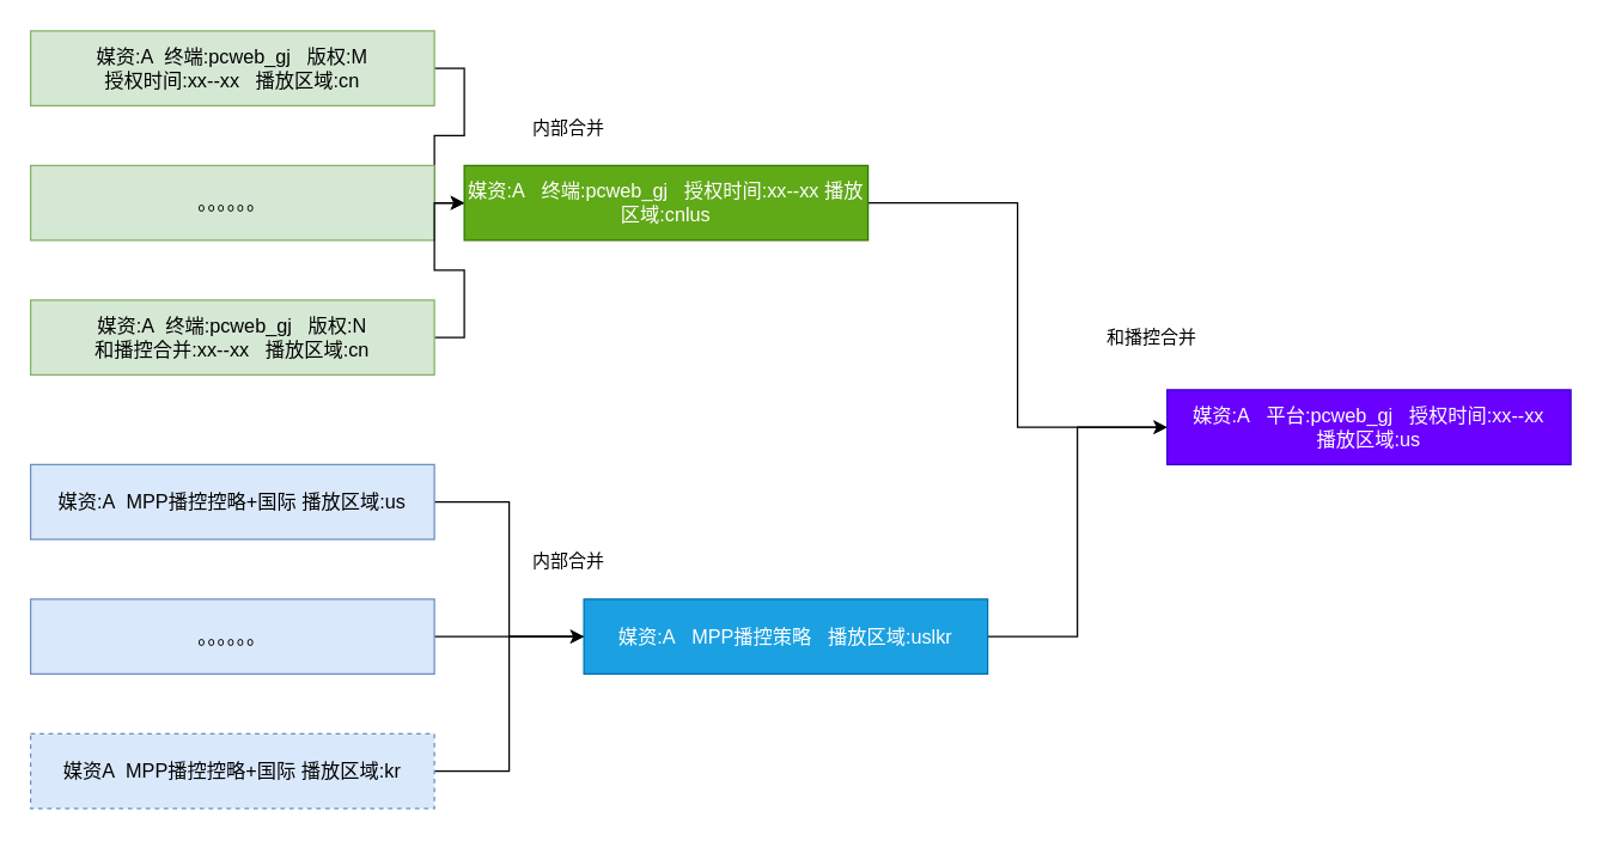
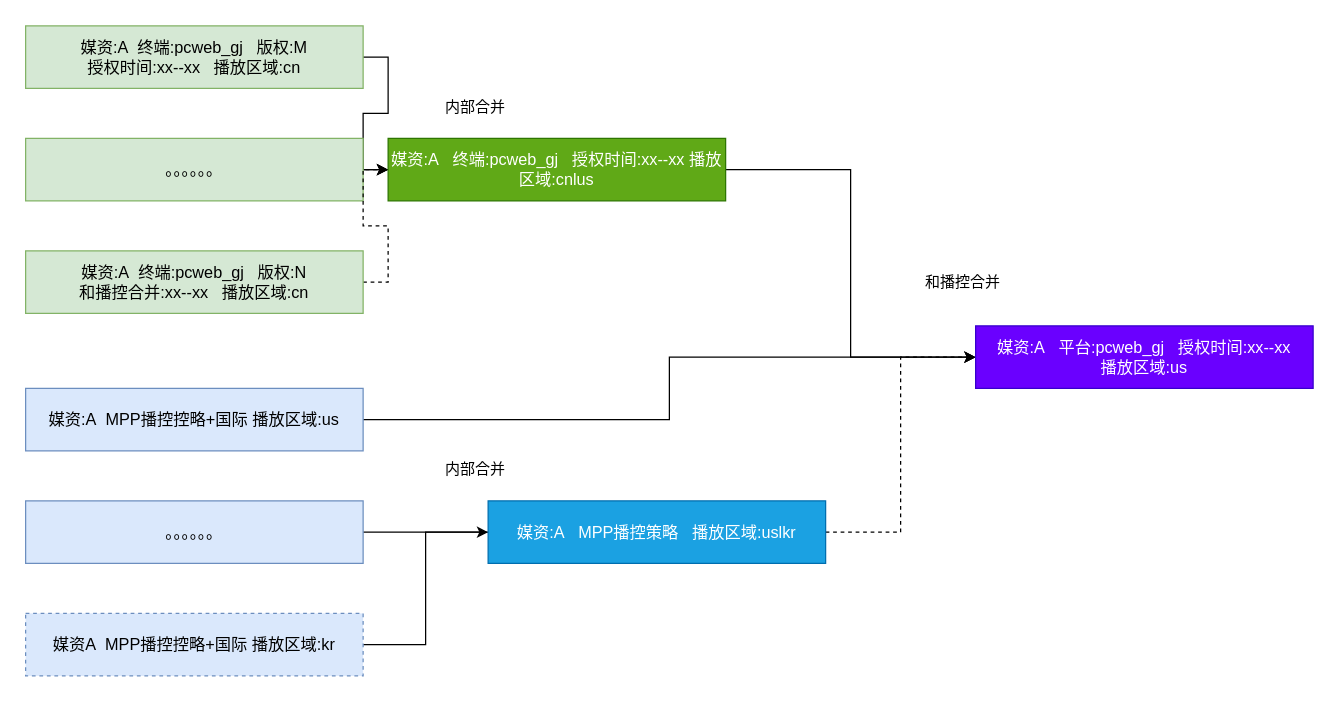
- <mxCell id="6" style="edgeStyle=orthogonalEdgeStyle;rounded=0;orthogonalLoop=1;jettySize=auto;html=1;exitX=1;exitY=0.5;exitDx=0;exitDy=0;entryX=0;entryY=0.5;entryDx=0;entryDy=0;fontSize=13;" edge="1" parent="1" source="7" target="9"><mxGeometry relative="1" as="geometry" /></mxCell>
+ <mxCell id="6" style="edgeStyle=orthogonalEdgeStyle;rounded=0;orthogonalLoop=1;jettySize=auto;html=1;exitX=1;exitY=0.5;exitDx=0;exitDy=0;entryX=0;entryY=0.5;entryDx=0;entryDy=0;fontSize=13;dashed=1;" edge="1" parent="1" source="7" target="9"><mxGeometry relative="1" as="geometry" /></mxCell>
- <mxCell id="10" style="edgeStyle=orthogonalEdgeStyle;rounded=0;orthogonalLoop=1;jettySize=auto;html=1;exitX=1;exitY=0.5;exitDx=0;exitDy=0;entryX=0;entryY=0.5;entryDx=0;entryDy=0;fontSize=13;" edge="1" parent="1" source="11" target="17"><mxGeometry relative="1" as="geometry" /></mxCell>
+ <mxCell id="10" style="edgeStyle=orthogonalEdgeStyle;rounded=0;orthogonalLoop=1;jettySize=auto;html=1;exitX=1;exitY=0.5;exitDx=0;exitDy=0;fontSize=13;" edge="1" parent="1" source="11" target="18"><mxGeometry relative="1" as="geometry" /></mxCell>
- <mxCell id="16" style="edgeStyle=orthogonalEdgeStyle;rounded=0;orthogonalLoop=1;jettySize=auto;html=1;exitX=1;exitY=0.5;exitDx=0;exitDy=0;entryX=0;entryY=0.5;entryDx=0;entryDy=0;fontSize=13;" edge="1" parent="1" source="17" target="18"><mxGeometry relative="1" as="geometry" /></mxCell>
+ <mxCell id="16" style="edgeStyle=orthogonalEdgeStyle;rounded=0;orthogonalLoop=1;jettySize=auto;html=1;exitX=1;exitY=0.5;exitDx=0;exitDy=0;entryX=0;entryY=0.5;entryDx=0;entryDy=0;fontSize=13;dashed=1;" edge="1" parent="1" source="17" target="18"><mxGeometry relative="1" as="geometry" /></mxCell>
